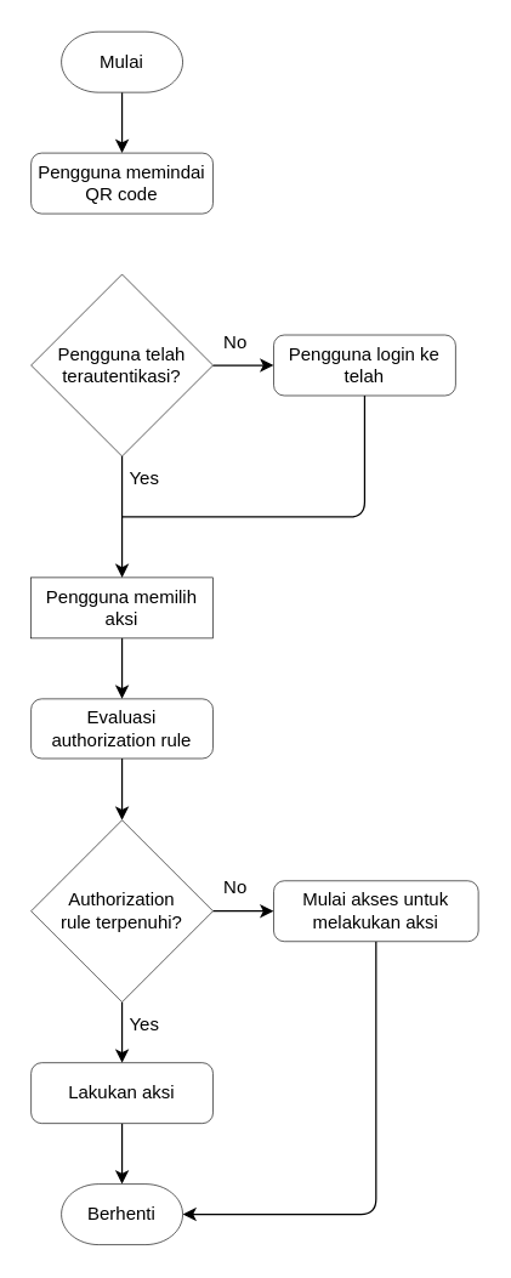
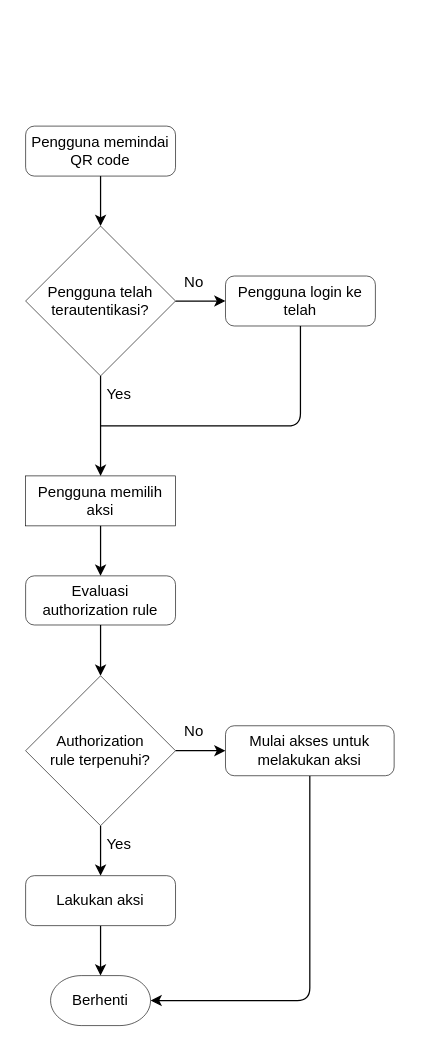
- <mxCell id="3" value="Mulai" style="strokeWidth=0.5;html=1;shape=mxgraph.flowchart.terminator;whiteSpace=wrap;" parent="1" vertex="1"><mxGeometry x="40" y="20" width="80" height="40" as="geometry" /></mxCell>
- <mxCell id="2" style="edgeStyle=orthogonalEdgeStyle;html=1;" parent="1" source="3" target="6" edge="1"><mxGeometry relative="1" as="geometry"><mxPoint x="80" y="100" as="targetPoint" /></mxGeometry></mxCell>
+ <mxCell id="4" style="edgeStyle=orthogonalEdgeStyle;html=1;exitX=0.5;exitY=1;exitDx=0;exitDy=0;entryX=0.5;entryY=0;entryDx=0;entryDy=0;entryPerimeter=0;" parent="1" source="6" target="20" edge="1"><mxGeometry relative="1" as="geometry"><mxPoint x="170" y="140" as="sourcePoint" /><mxPoint x="220" y="180" as="targetPoint" /></mxGeometry></mxCell>
